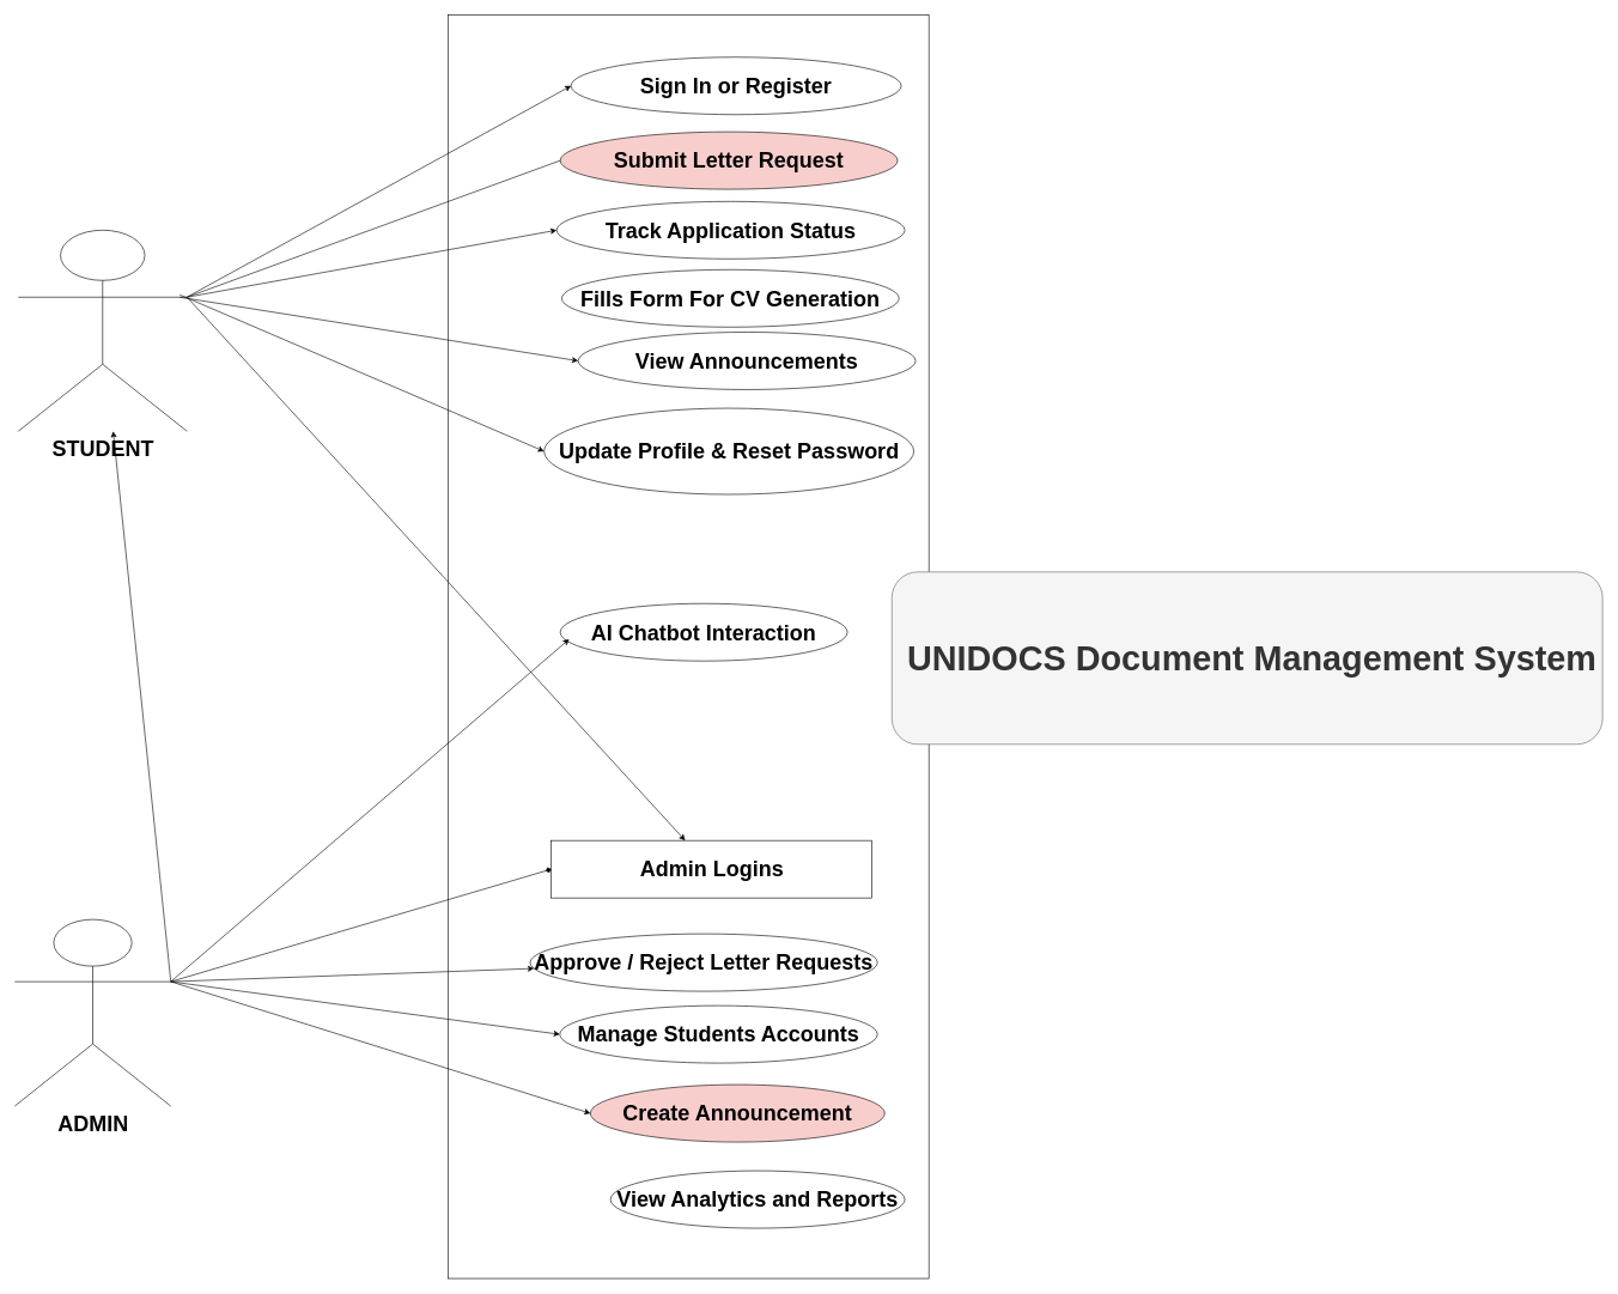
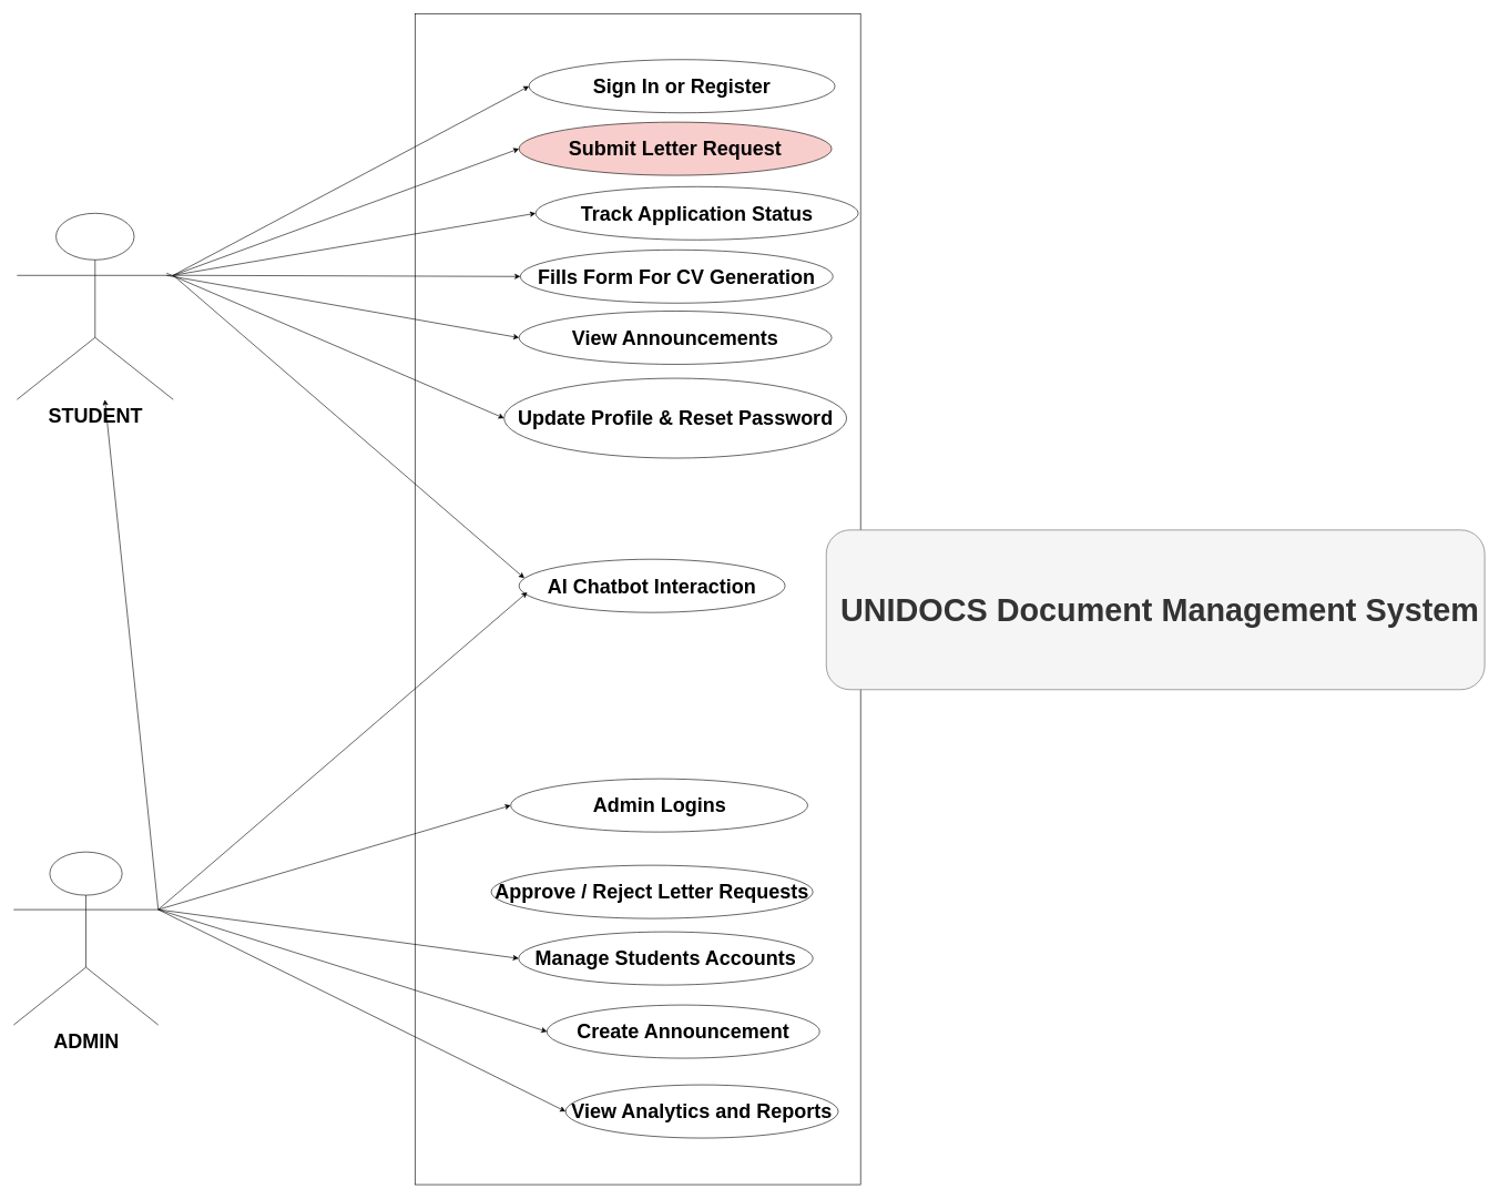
- <mxCell id="6" value="&lt;font style=&quot;font-size: 30px;&quot;&gt;&lt;b&gt;Sign In or Register&lt;/b&gt;&lt;/font&gt;" style="ellipse;whiteSpace=wrap;html=1;" parent="1" vertex="1"><mxGeometry x="795" y="79" width="460" height="80" as="geometry" /></mxCell>
+ <mxCell id="6" value="&lt;font style=&quot;font-size: 30px;&quot;&gt;&lt;b&gt;Sign In or Register&lt;/b&gt;&lt;/font&gt;" style="ellipse;whiteSpace=wrap;html=1;" parent="1" vertex="1"><mxGeometry x="795" y="89" width="460" height="80" as="geometry" /></mxCell>
- <mxCell id="12" value="" style="endArrow=none;html=1;rounded=0;entryX=0;entryY=0.5;entryDx=0;entryDy=0;exitX=1;exitY=0.333;exitDx=0;exitDy=0;exitPerimeter=0;" parent="1" target="4" edge="1" source="19"><mxGeometry width="50" height="50" relative="1" as="geometry"><mxPoint x="240" y="460" as="sourcePoint" /><mxPoint x="788" as="targetPoint" y="510" /></mxGeometry></mxCell>
+ <mxCell id="12" value="" style="endArrow=classic;html=1;rounded=0;entryX=0;entryY=0.5;entryDx=0;entryDy=0;exitX=1;exitY=0.333;exitDx=0;exitDy=0;exitPerimeter=0;" parent="1" target="4" edge="1" source="19"><mxGeometry width="50" height="50" relative="1" as="geometry"><mxPoint x="240" y="460" as="sourcePoint" /><mxPoint x="788" as="targetPoint" y="510" /></mxGeometry></mxCell>
- <mxCell id="17" value="&lt;span style=&quot;font-size: 30px;&quot;&gt;&lt;b&gt;Track Application Status&lt;/b&gt;&lt;/span&gt;" style="ellipse;whiteSpace=wrap;html=1;" vertex="1" parent="1"><mxGeometry x="775" y="280" width="485" height="80" as="geometry" /></mxCell>
+ <mxCell id="17" value="&lt;span style=&quot;font-size: 30px;&quot;&gt;&lt;b&gt;Track Application Status&lt;/b&gt;&lt;/span&gt;" style="ellipse;whiteSpace=wrap;html=1;" vertex="1" parent="1"><mxGeometry x="805" y="280" width="485" height="80" as="geometry" /></mxCell>
- <mxCell id="21" value="&lt;font style=&quot;font-size: 30px;&quot;&gt;&lt;b&gt;View Announcements&lt;/b&gt;&lt;/font&gt;" style="ellipse;whiteSpace=wrap;html=1;" vertex="1" parent="1"><mxGeometry x="805" y="462" width="470" height="80" as="geometry" /></mxCell>
+ <mxCell id="21" value="&lt;font style=&quot;font-size: 30px;&quot;&gt;&lt;b&gt;View Announcements&lt;/b&gt;&lt;/font&gt;" style="ellipse;whiteSpace=wrap;html=1;" vertex="1" parent="1"><mxGeometry x="780" y="467" width="470" height="80" as="geometry" /></mxCell>
+ <mxCell id="24" value="" style="endArrow=classic;html=1;rounded=0;entryX=0.02;entryY=0.356;entryDx=0;entryDy=0;entryPerimeter=0;exitX=1;exitY=0.333;exitDx=0;exitDy=0;exitPerimeter=0;" edge="1" parent="1" source="19" target="9"><mxGeometry width="50" height="50" relative="1" as="geometry"><mxPoint x="260" y="410" as="sourcePoint" /><mxPoint x="640" y="830" as="targetPoint" /></mxGeometry></mxCell>
- <mxCell id="11" value="" style="endArrow=classic;html=1;rounded=0;exitX=1;exitY=0.333;exitDx=0;exitDy=0;exitPerimeter=0;" parent="1" source="19" target="7" edge="1"><mxGeometry width="50" height="50" relative="1" as="geometry"><mxPoint x="240" y="460" as="sourcePoint" /><mxPoint x="788" y="478" as="targetPoint" /></mxGeometry></mxCell>
+ <mxCell id="11" value="" style="endArrow=classic;html=1;rounded=0;entryX=0;entryY=0.5;entryDx=0;entryDy=0;exitX=1;exitY=0.333;exitDx=0;exitDy=0;exitPerimeter=0;" parent="1" source="19" target="5" edge="1"><mxGeometry width="50" height="50" relative="1" as="geometry"><mxPoint x="240" y="460" as="sourcePoint" /><mxPoint x="788" y="478" as="targetPoint" /></mxGeometry></mxCell>
- <mxCell id="7" value="&lt;font style=&quot;font-size: 30px;&quot;&gt;&lt;b&gt;Admin Logins&lt;/b&gt;&lt;/font&gt;" style="whiteSpace=wrap;html=1;rounded=0;" parent="1" vertex="1"><mxGeometry x="767.5" y="1170" width="446.5" height="80" as="geometry" /></mxCell>
+ <mxCell id="7" value="&lt;font style=&quot;font-size: 30px;&quot;&gt;&lt;b&gt;Admin Logins&lt;/b&gt;&lt;/font&gt;" style="ellipse;whiteSpace=wrap;html=1;" parent="1" vertex="1"><mxGeometry x="767.5" y="1170" width="446.5" height="80" as="geometry" /></mxCell>
- <mxCell id="14" value="" style="endArrow=diamond;html=1;rounded=0;entryX=0;entryY=0.5;entryDx=0;entryDy=0;exitX=1;exitY=0.333;exitDx=0;exitDy=0;exitPerimeter=0;" parent="1" target="7" edge="1" source="25"><mxGeometry width="50" height="50" relative="1" as="geometry"><mxPoint x="260" y="1090" as="sourcePoint" /><mxPoint x="800" y="1010" as="targetPoint" /></mxGeometry></mxCell>
+ <mxCell id="14" value="" style="endArrow=classic;html=1;rounded=0;entryX=0;entryY=0.5;entryDx=0;entryDy=0;exitX=1;exitY=0.333;exitDx=0;exitDy=0;exitPerimeter=0;" parent="1" target="7" edge="1" source="25"><mxGeometry width="50" height="50" relative="1" as="geometry"><mxPoint x="260" y="1090" as="sourcePoint" /><mxPoint x="800" y="1010" as="targetPoint" /></mxGeometry></mxCell>
- <mxCell id="29" value="" style="endArrow=classic;html=1;rounded=0;exitX=1;exitY=0.333;exitDx=0;exitDy=0;exitPerimeter=0;" edge="1" target="16" parent="1" source="25"><mxGeometry width="50" height="50" relative="1" as="geometry"><mxPoint x="260" y="1470" as="sourcePoint" /><mxPoint x="897" y="1306" as="targetPoint" /></mxGeometry></mxCell>
+ <mxCell id="29" value="" style="endArrow=classic;html=1;rounded=0;entryX=0;entryY=0.5;entryDx=0;entryDy=0;exitX=1;exitY=0.333;exitDx=0;exitDy=0;exitPerimeter=0;" edge="1" target="30" parent="1" source="25"><mxGeometry width="50" height="50" relative="1" as="geometry"><mxPoint x="260" y="1470" as="sourcePoint" /><mxPoint x="897" y="1306" as="targetPoint" /></mxGeometry></mxCell>
- <mxCell id="27" value="&lt;b style=&quot;font-size: 30px;&quot;&gt;Create Announcement&lt;/b&gt;" style="ellipse;whiteSpace=wrap;html=1;fillColor=#f8cecc;" vertex="1" parent="1"><mxGeometry x="822" y="1510" width="410" height="80" as="geometry" /></mxCell>
+ <mxCell id="27" value="&lt;b style=&quot;font-size: 30px;&quot;&gt;Create Announcement&lt;/b&gt;" style="ellipse;whiteSpace=wrap;html=1;" vertex="1" parent="1"><mxGeometry x="822" y="1510" width="410" height="80" as="geometry" /></mxCell>
